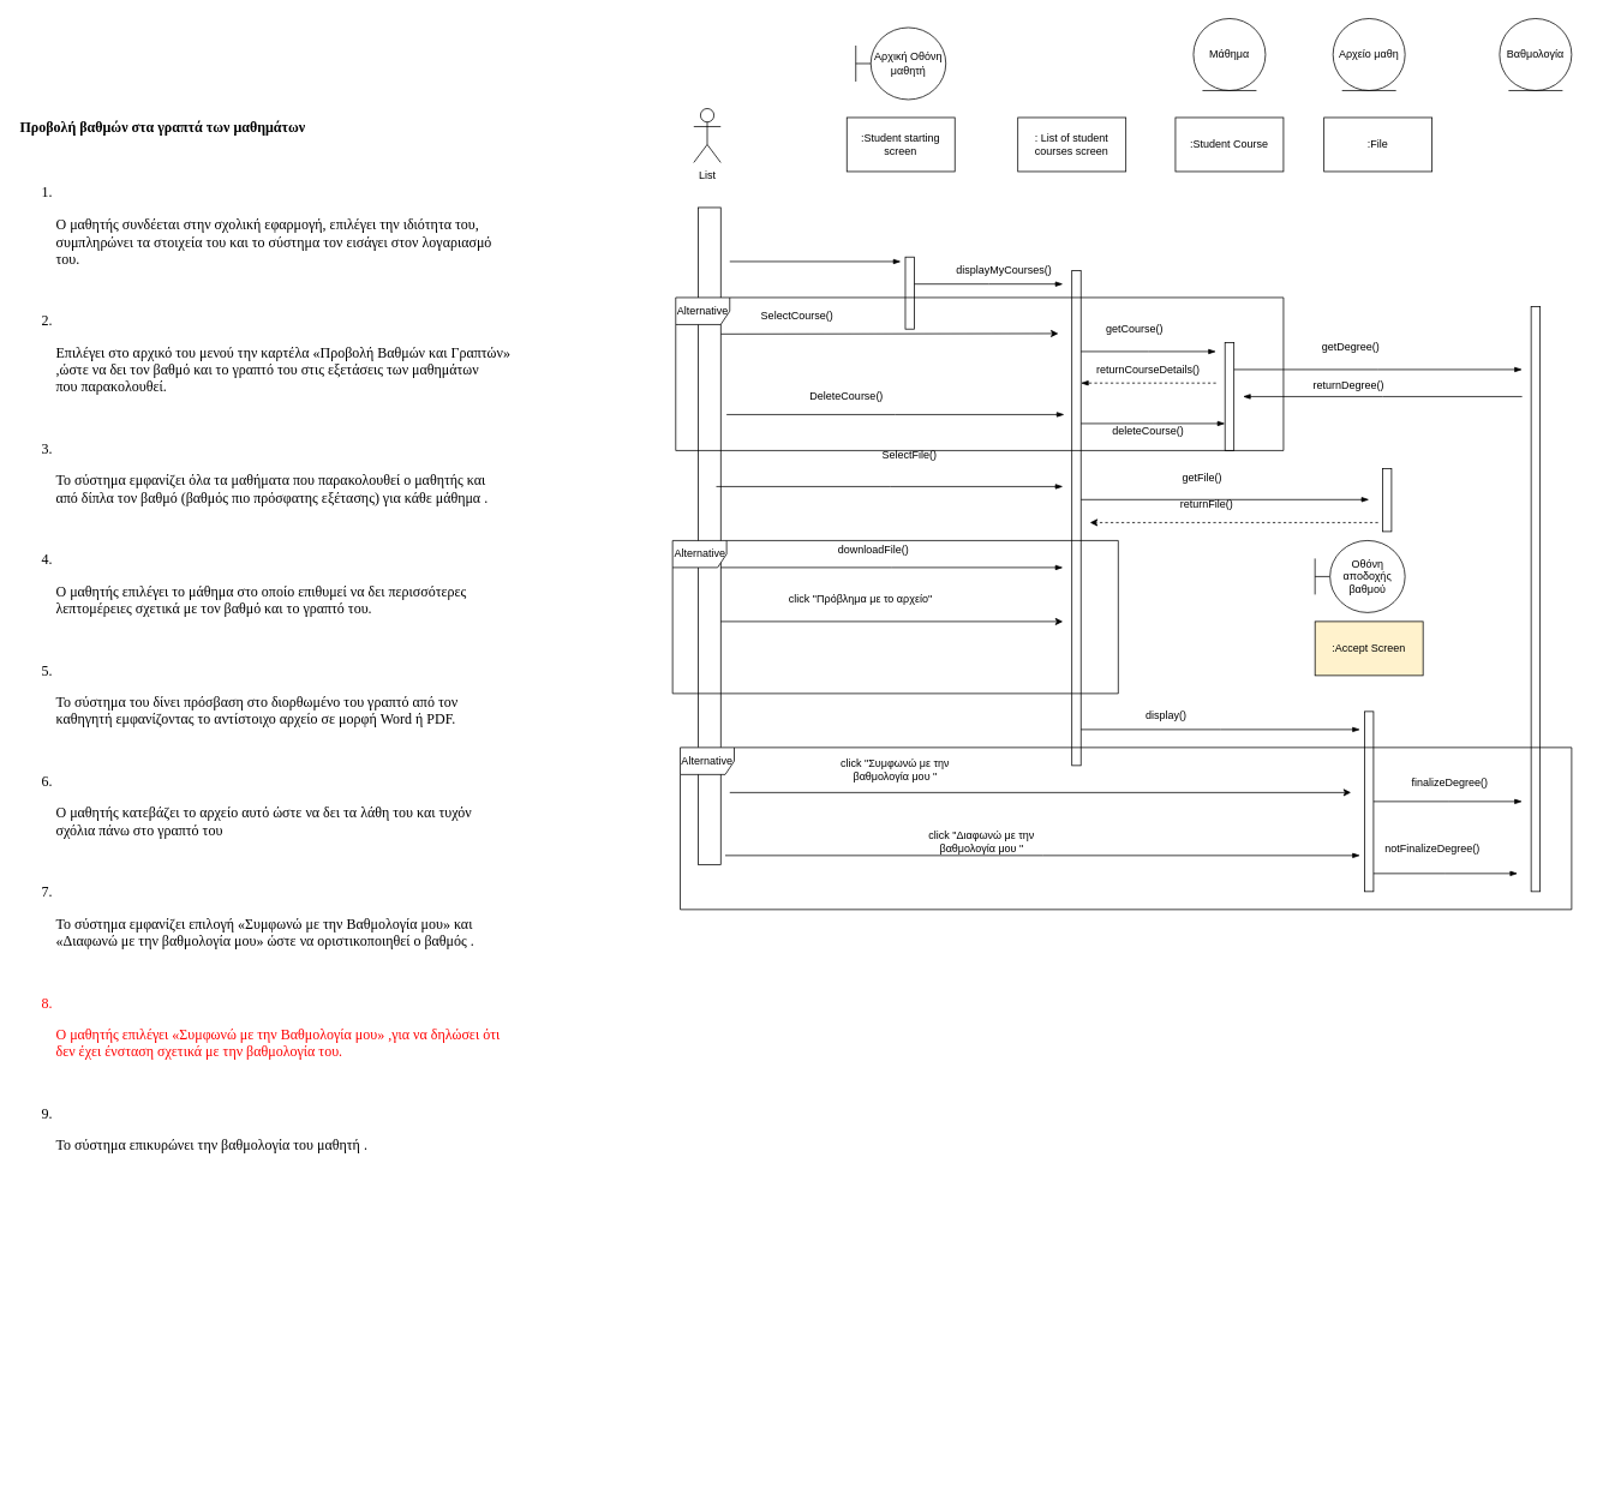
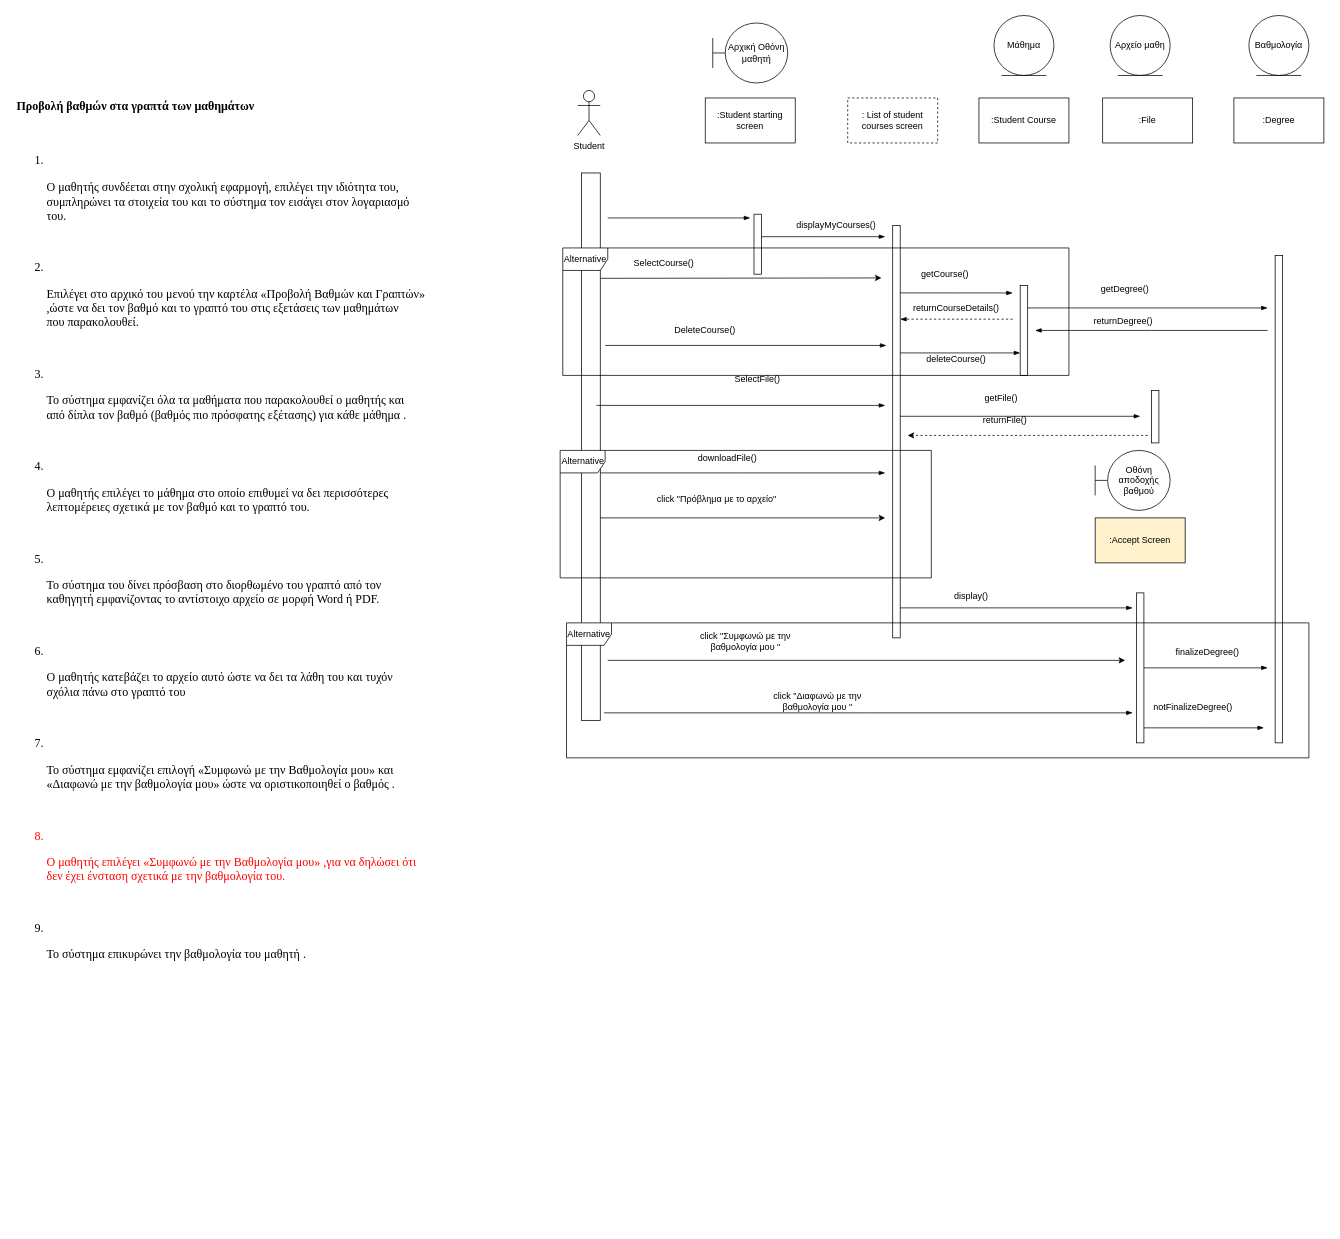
- <mxCell id="21" value=": List of student courses screen" style="rounded=0;whiteSpace=wrap;html=1;" vertex="1" parent="1"><mxGeometry x="1130" y="130" width="120" height="60" as="geometry" /></mxCell>
+ <mxCell id="21" value=": List of student courses screen" style="rounded=0;whiteSpace=wrap;html=1;dashed=1;" vertex="1" parent="1"><mxGeometry x="1130" y="130" width="120" height="60" as="geometry" /></mxCell>
+ <mxCell id="26" value=":Degree" style="rounded=0;whiteSpace=wrap;html=1;" vertex="1" parent="1"><mxGeometry x="1645" y="130" width="120" height="60" as="geometry" /></mxCell>
- <mxCell id="3" value="List" style="shape=umlActor;verticalLabelPosition=bottom;verticalAlign=top;html=1;" vertex="1" parent="1"><mxGeometry x="770" y="120" width="30" height="60" as="geometry" /></mxCell>
+ <mxCell id="3" value="Student" style="shape=umlActor;verticalLabelPosition=bottom;verticalAlign=top;html=1;" vertex="1" parent="1"><mxGeometry x="770" y="120" width="30" height="60" as="geometry" /></mxCell>
